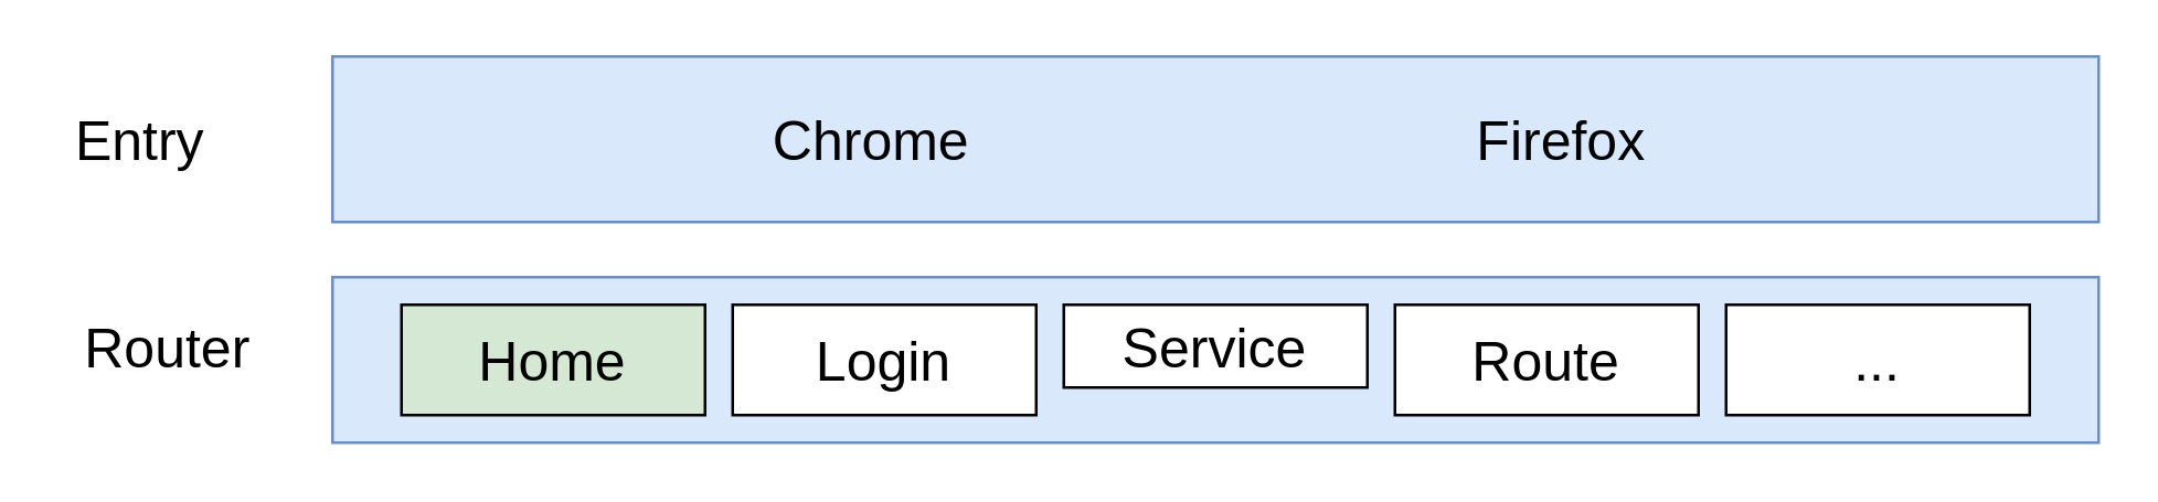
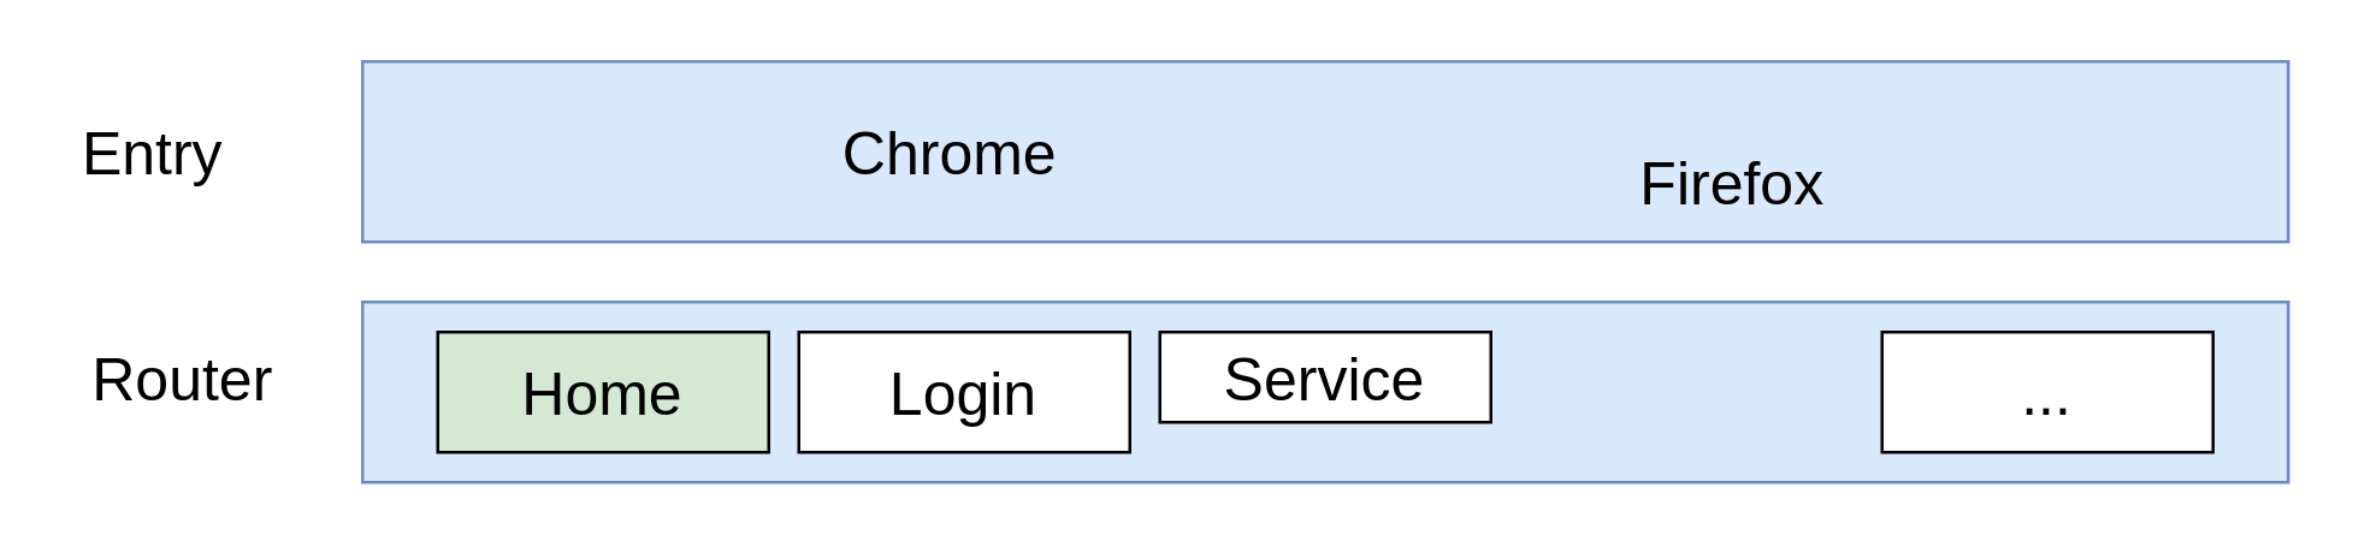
- <mxCell id="6" value="Firefox" style="text;align=center;verticalAlign=middle;resizable=0;points=[];autosize=1;fontSize=20;html=1;" vertex="1" parent="1"><mxGeometry x="525" y="35" width="80" height="30" as="geometry" /></mxCell>
+ <mxCell id="6" value="Firefox" style="text;align=center;verticalAlign=middle;resizable=0;points=[];autosize=1;fontSize=20;html=1;" vertex="1" parent="1"><mxGeometry x="535" y="45" width="80" height="30" as="geometry" /></mxCell>
- <mxCell id="11" value="Route" style="rounded=0;whiteSpace=wrap;html=1;sketch=0;fontSize=20;" vertex="1" parent="1"><mxGeometry x="505" y="110" width="110" height="40" as="geometry" /></mxCell>
